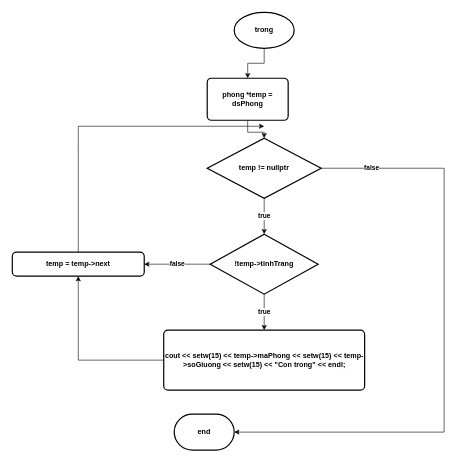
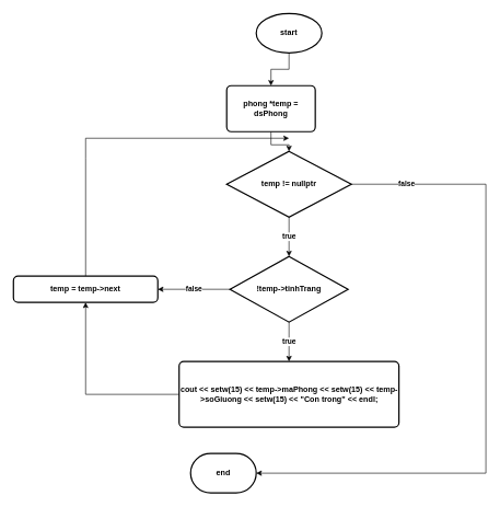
- <mxCell id="3" value="trong" style="strokeWidth=2;html=1;shape=mxgraph.flowchart.start_1;whiteSpace=wrap;fontStyle=1" parent="1" vertex="1"><mxGeometry x="390" y="20" width="100" height="60" as="geometry" /></mxCell>
+ <mxCell id="3" value="start" style="strokeWidth=2;html=1;shape=mxgraph.flowchart.start_1;whiteSpace=wrap;fontStyle=1" parent="1" vertex="1"><mxGeometry x="390" y="20" width="100" height="60" as="geometry" /></mxCell>
